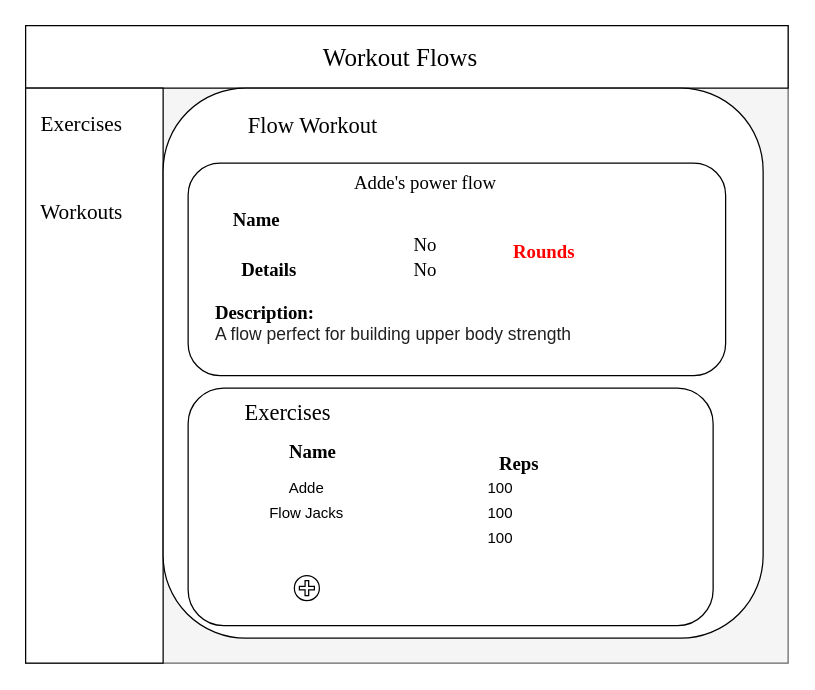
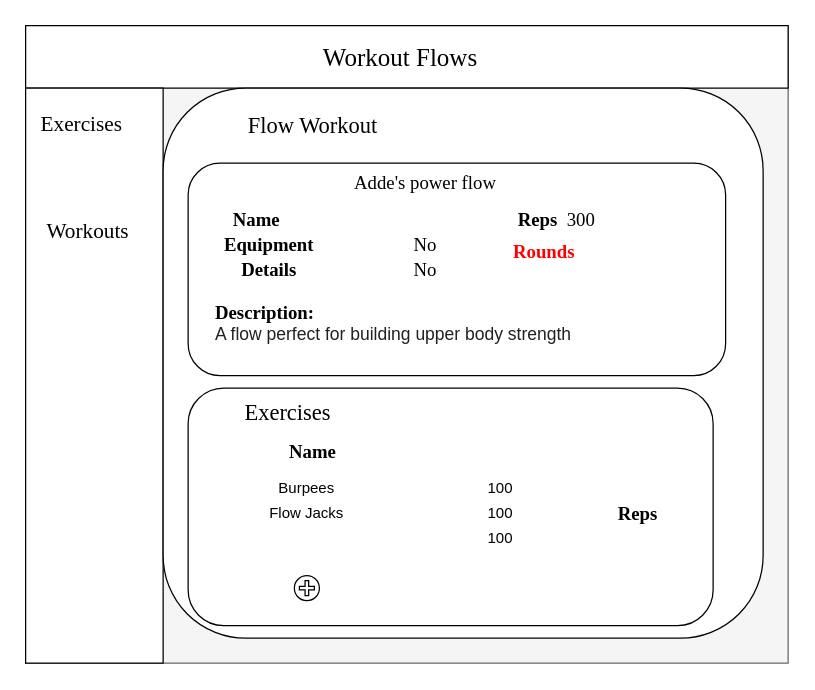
- <mxCell id="7" value="&lt;font face=&quot;Garamond&quot; style=&quot;font-size: 17px&quot;&gt;Workouts&lt;/font&gt;" style="text;html=1;strokeColor=none;fillColor=none;align=center;verticalAlign=middle;whiteSpace=wrap;rounded=0;" parent="1" vertex="1"><mxGeometry x="30" y="160" width="70" height="20" as="geometry" /></mxCell>
+ <mxCell id="7" value="&lt;font face=&quot;Garamond&quot; style=&quot;font-size: 17px&quot;&gt;Workouts&lt;/font&gt;" style="text;html=1;strokeColor=none;fillColor=none;align=center;verticalAlign=middle;whiteSpace=wrap;rounded=0;" parent="1" vertex="1"><mxGeometry x="35" y="175" width="70" height="20" as="geometry" /></mxCell>
+ <mxCell id="22" value="&lt;font style=&quot;font-size: 15px&quot; face=&quot;Garamond&quot;&gt;&lt;b&gt;Reps&amp;nbsp; &lt;/b&gt;300&lt;/font&gt;" style="text;html=1;strokeColor=none;fillColor=none;align=center;verticalAlign=middle;whiteSpace=wrap;rounded=0;" parent="1" vertex="1"><mxGeometry x="410" y="165" width="70" height="20" as="geometry" /></mxCell>
+ <mxCell id="14" value="&lt;font style=&quot;font-size: 15px&quot; face=&quot;Garamond&quot;&gt;&lt;b&gt;Equipment&lt;/b&gt;&lt;/font&gt;" style="text;html=1;strokeColor=none;fillColor=none;align=center;verticalAlign=middle;whiteSpace=wrap;rounded=0;" parent="1" vertex="1"><mxGeometry x="170" y="185" width="90" height="20" as="geometry" /></mxCell>
- <mxCell id="30" value="&lt;font style=&quot;font-size: 15px&quot; face=&quot;Garamond&quot;&gt;&lt;b&gt;Reps&lt;/b&gt;&lt;/font&gt;" style="text;html=1;strokeColor=none;fillColor=none;align=center;verticalAlign=middle;whiteSpace=wrap;rounded=0;" vertex="1" parent="1"><mxGeometry x="380" y="360" width="70" height="20" as="geometry" /></mxCell>
+ <mxCell id="30" value="&lt;font style=&quot;font-size: 15px&quot; face=&quot;Garamond&quot;&gt;&lt;b&gt;Reps&lt;/b&gt;&lt;/font&gt;" style="text;html=1;strokeColor=none;fillColor=none;align=center;verticalAlign=middle;whiteSpace=wrap;rounded=0;" vertex="1" parent="1"><mxGeometry x="475" y="400" width="70" height="20" as="geometry" /></mxCell>
- <mxCell id="26" value="Adde" style="text;html=1;strokeColor=none;fillColor=none;align=center;verticalAlign=middle;whiteSpace=wrap;rounded=0;" parent="1" vertex="1"><mxGeometry x="210" y="380" width="70" height="20" as="geometry" /></mxCell>
+ <mxCell id="26" value="Burpees" style="text;html=1;strokeColor=none;fillColor=none;align=center;verticalAlign=middle;whiteSpace=wrap;rounded=0;" parent="1" vertex="1"><mxGeometry x="210" y="380" width="70" height="20" as="geometry" /></mxCell>
